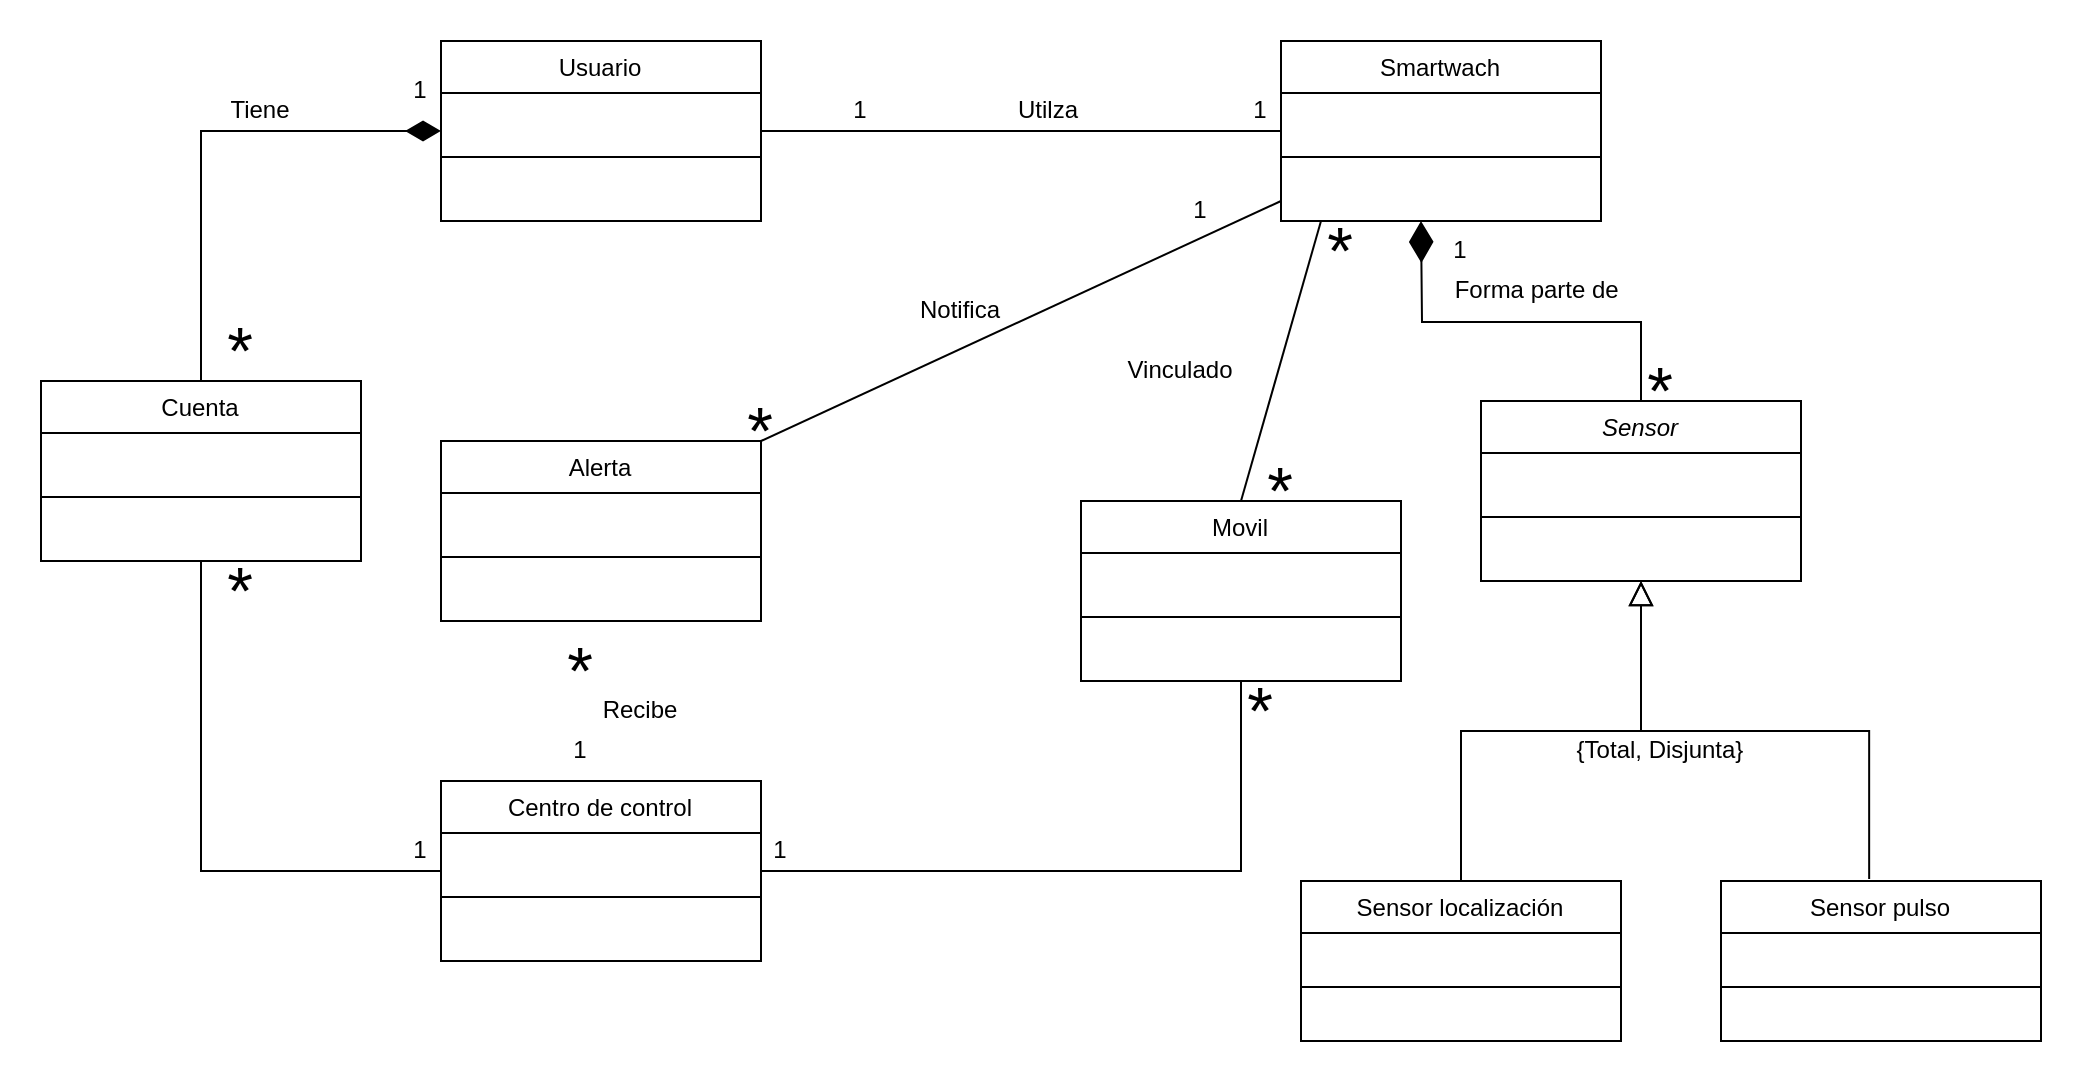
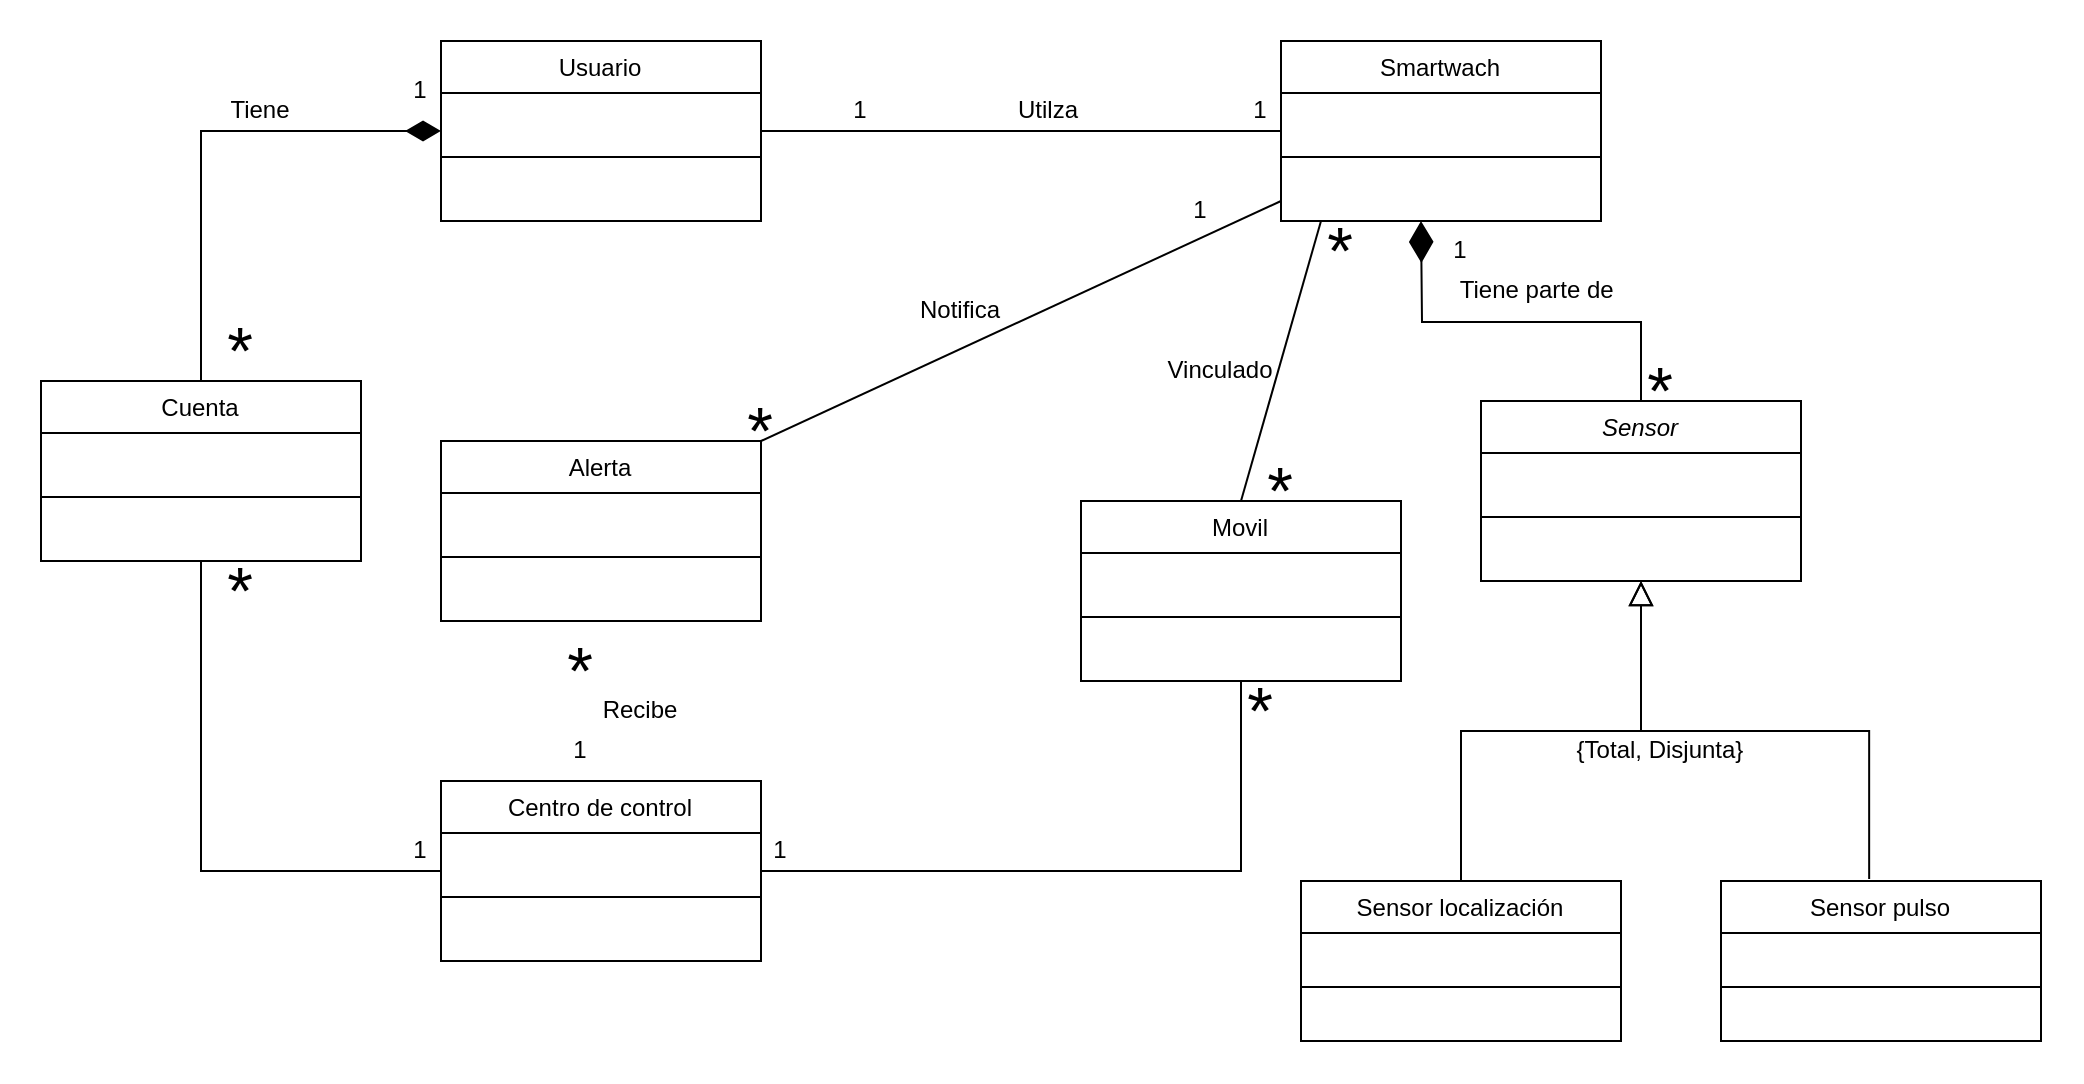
- <mxCell id="22" value="Forma parte de&amp;nbsp;" style="text;html=1;strokeColor=none;fillColor=none;align=center;verticalAlign=middle;whiteSpace=wrap;rounded=0;" vertex="1" parent="1"><mxGeometry x="720" y="130" width="100" height="30" as="geometry" /></mxCell>
+ <mxCell id="22" value="Tiene parte de&amp;nbsp;" style="text;html=1;strokeColor=none;fillColor=none;align=center;verticalAlign=middle;whiteSpace=wrap;rounded=0;" vertex="1" parent="1"><mxGeometry x="720" y="130" width="100" height="30" as="geometry" /></mxCell>
- <mxCell id="46" value="Vinculado" style="text;html=1;strokeColor=none;fillColor=none;align=center;verticalAlign=middle;whiteSpace=wrap;rounded=0;" vertex="1" parent="1"><mxGeometry x="560" y="170" width="60" height="30" as="geometry" /></mxCell>
+ <mxCell id="46" value="Vinculado" style="text;html=1;strokeColor=none;fillColor=none;align=center;verticalAlign=middle;whiteSpace=wrap;rounded=0;" vertex="1" parent="1"><mxGeometry x="580" y="170" width="60" height="30" as="geometry" /></mxCell>
